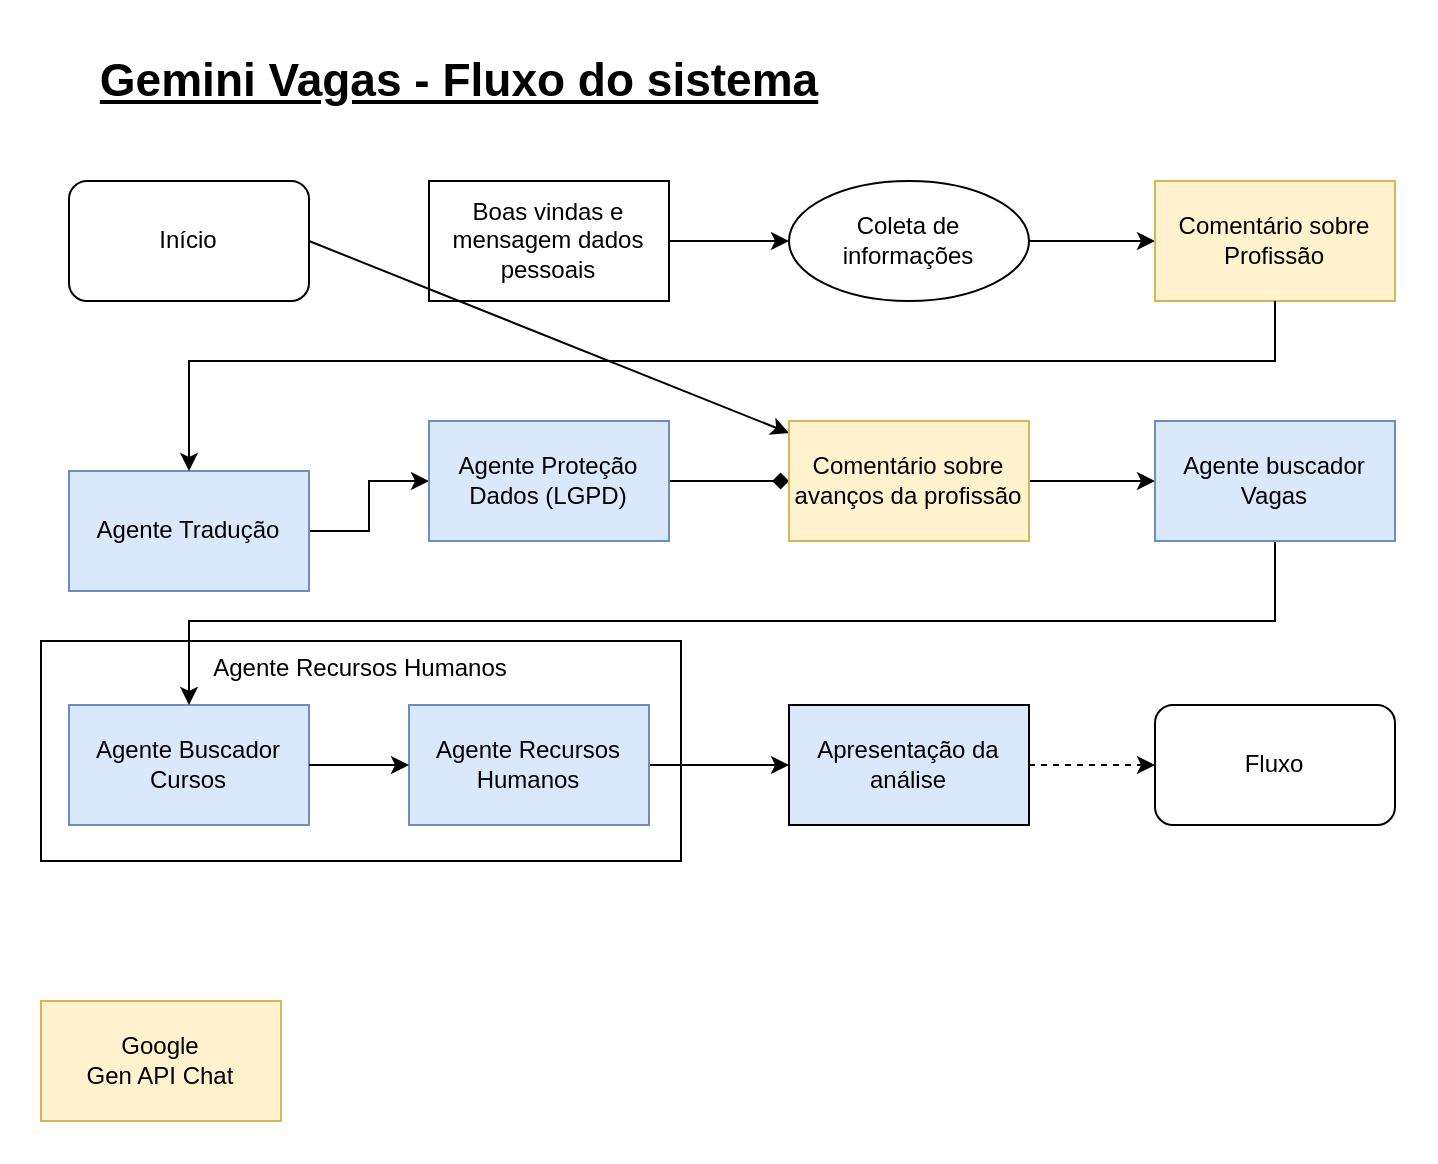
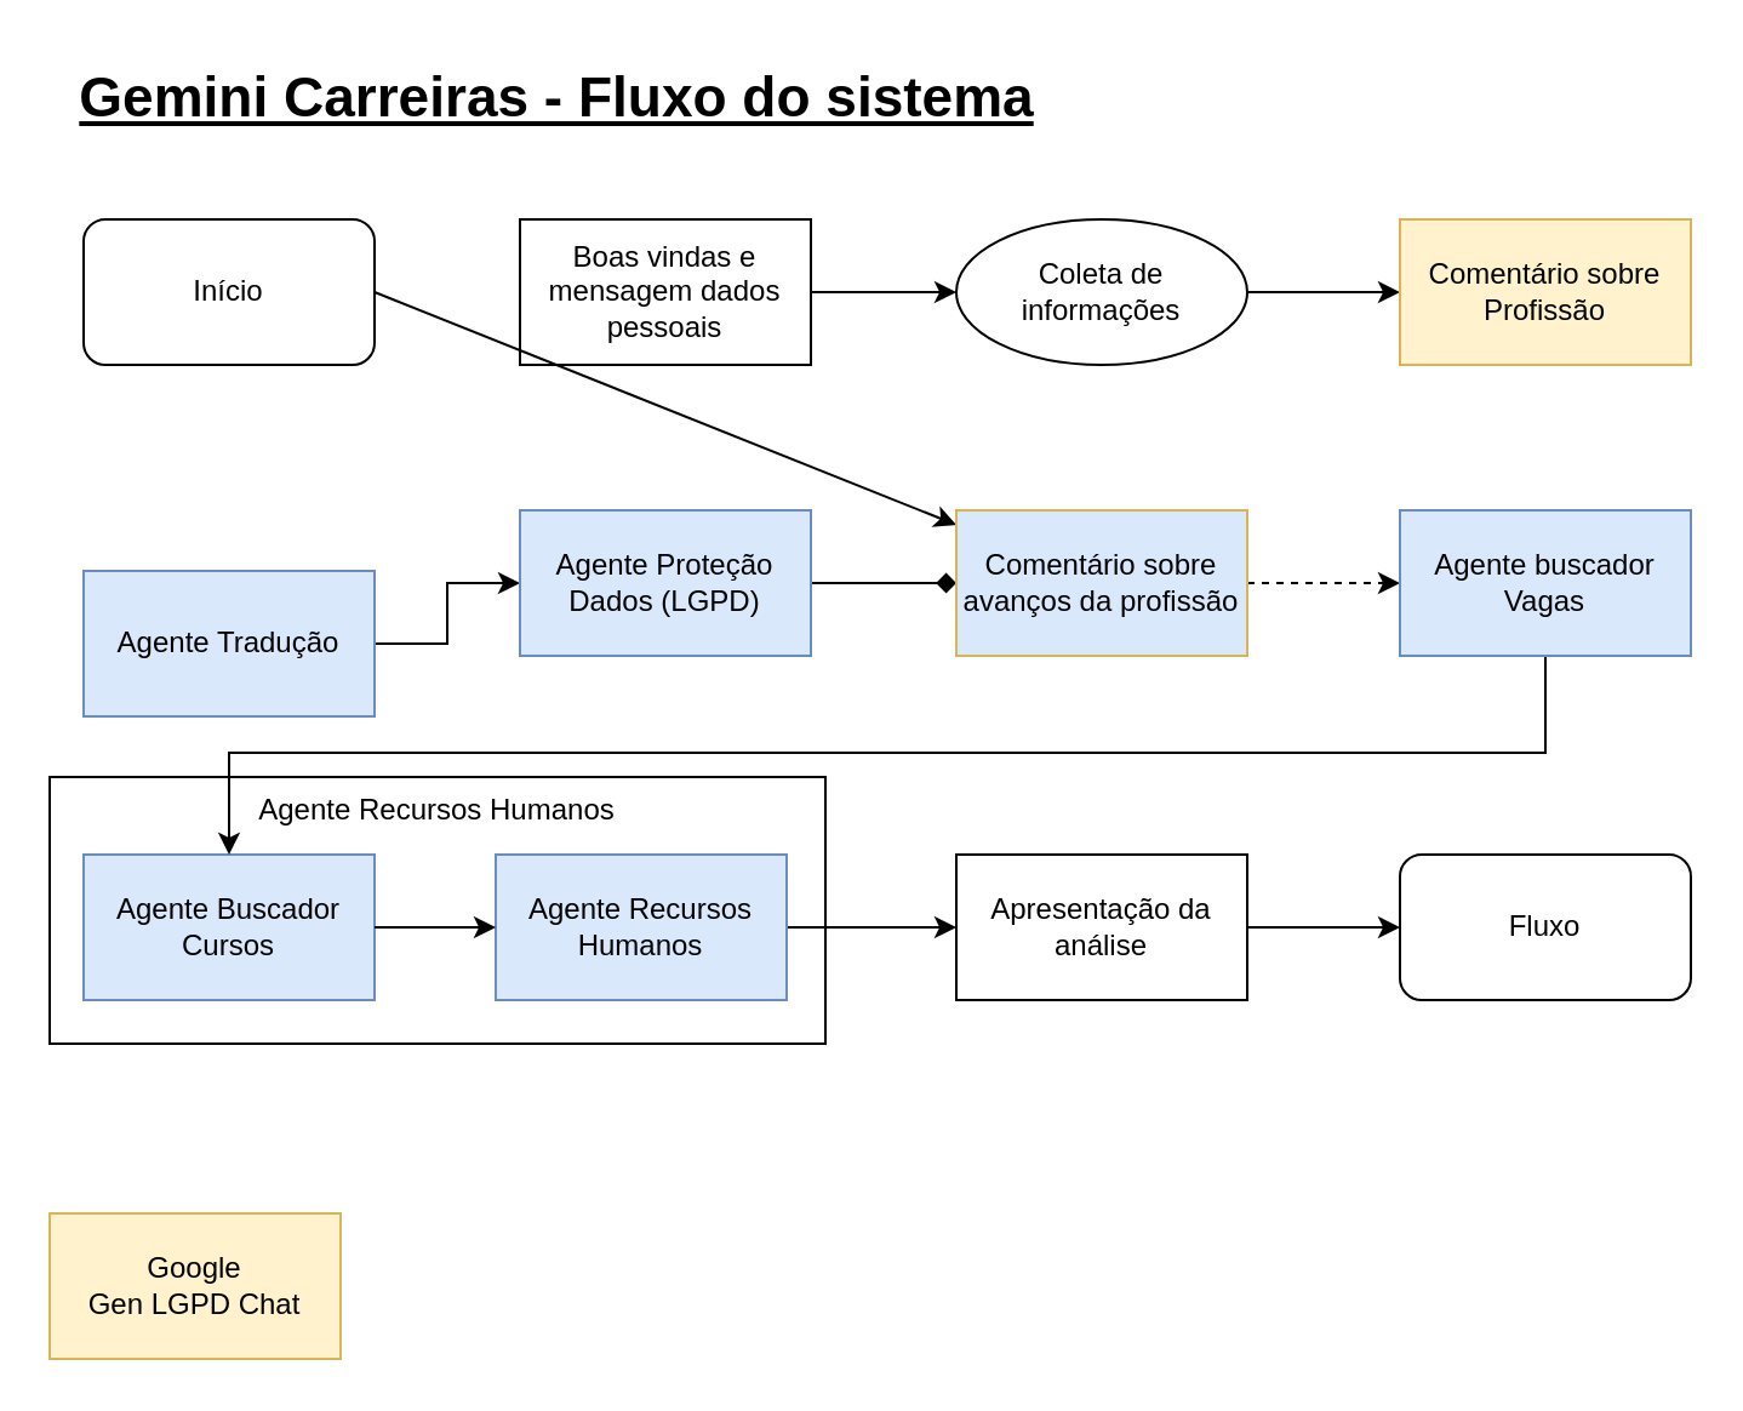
- <mxCell id="26" value="Gemini Vagas - Fluxo do sistema" style="text;html=1;align=center;verticalAlign=middle;resizable=0;points=[];autosize=1;strokeColor=none;fillColor=none;fontStyle=5;fontSize=23;" vertex="1" parent="1"><mxGeometry x="34" y="20" width="390" height="40" as="geometry" /></mxCell>
+ <mxCell id="26" value="Gemini Carreiras - Fluxo do sistema" style="text;html=1;align=center;verticalAlign=middle;resizable=0;points=[];autosize=1;strokeColor=none;fillColor=none;fontStyle=5;fontSize=23;" vertex="1" parent="1"><mxGeometry x="34" y="20" width="390" height="40" as="geometry" /></mxCell>
- <mxCell id="18" value="" style="endArrow=classic;html=1;rounded=0;exitX=0.5;exitY=1;exitDx=0;exitDy=0;entryX=0.5;entryY=0;entryDx=0;entryDy=0;" edge="1" parent="1" source="13" target="15"><mxGeometry width="50" height="50" relative="1" as="geometry"><mxPoint x="604" y="170" as="sourcePoint" /><mxPoint x="254" y="246" as="targetPoint" /><Array as="points"><mxPoint x="637" y="180" /><mxPoint x="94" y="180" /></Array></mxGeometry></mxCell>
- <mxCell id="20" value="Comentário sobre avanços da&amp;nbsp;&lt;span style=&quot;background-color: transparent; color: light-dark(rgb(0, 0, 0), rgb(255, 255, 255));&quot;&gt;profissão&lt;/span&gt;" style="rounded=0;whiteSpace=wrap;html=1;fillColor=#fff2cc;strokeColor=#d6b656;" vertex="1" parent="1"><mxGeometry x="394" y="210" width="120" height="60" as="geometry" /></mxCell>
+ <mxCell id="20" value="Comentário sobre avanços da&amp;nbsp;&lt;span style=&quot;background-color: transparent; color: light-dark(rgb(0, 0, 0), rgb(255, 255, 255));&quot;&gt;profissão&lt;/span&gt;" style="rounded=0;whiteSpace=wrap;html=1;fillColor=#dae8fc;strokeColor=#d6b656;" vertex="1" parent="1"><mxGeometry x="394" y="210" width="120" height="60" as="geometry" /></mxCell>
- <mxCell id="19" style="edgeStyle=orthogonalEdgeStyle;rounded=0;orthogonalLoop=1;jettySize=auto;html=1;entryX=0;entryY=0.5;entryDx=0;entryDy=0;" edge="1" parent="1" source="20" target="21"><mxGeometry relative="1" as="geometry" /></mxCell>
+ <mxCell id="19" style="edgeStyle=orthogonalEdgeStyle;rounded=0;orthogonalLoop=1;jettySize=auto;html=1;entryX=0;entryY=0.5;entryDx=0;entryDy=0;dashed=1;" edge="1" parent="1" source="20" target="21"><mxGeometry relative="1" as="geometry" /></mxCell>
- <mxCell id="24" value="Apresentação da análise" style="rounded=0;whiteSpace=wrap;html=1;fillColor=#dae8fc;" vertex="1" parent="1"><mxGeometry x="394" y="352" width="120" height="60" as="geometry" /></mxCell>
+ <mxCell id="24" value="Apresentação da análise" style="rounded=0;whiteSpace=wrap;html=1;" vertex="1" parent="1"><mxGeometry x="394" y="352" width="120" height="60" as="geometry" /></mxCell>
- <mxCell id="23" style="edgeStyle=orthogonalEdgeStyle;rounded=0;orthogonalLoop=1;jettySize=auto;html=1;dashed=1;" edge="1" parent="1" source="24" target="25"><mxGeometry relative="1" as="geometry" /></mxCell>
+ <mxCell id="23" style="edgeStyle=orthogonalEdgeStyle;rounded=0;orthogonalLoop=1;jettySize=auto;html=1;" edge="1" parent="1" source="24" target="25"><mxGeometry relative="1" as="geometry" /></mxCell>
- <mxCell id="27" value="Google&lt;div&gt;&lt;span style=&quot;background-color: transparent; color: light-dark(rgb(0, 0, 0), rgb(255, 255, 255));&quot;&gt;Gen API Chat&lt;/span&gt;&lt;/div&gt;" style="rounded=0;whiteSpace=wrap;html=1;fillColor=#fff2cc;strokeColor=#d6b656;" vertex="1" parent="1"><mxGeometry x="20" y="500" width="120" height="60" as="geometry" /></mxCell>
+ <mxCell id="27" value="Google&lt;div&gt;&lt;span style=&quot;background-color: transparent; color: light-dark(rgb(0, 0, 0), rgb(255, 255, 255));&quot;&gt;Gen LGPD Chat&lt;/span&gt;&lt;/div&gt;" style="rounded=0;whiteSpace=wrap;html=1;fillColor=#fff2cc;strokeColor=#d6b656;" vertex="1" parent="1"><mxGeometry x="20" y="500" width="120" height="60" as="geometry" /></mxCell>
